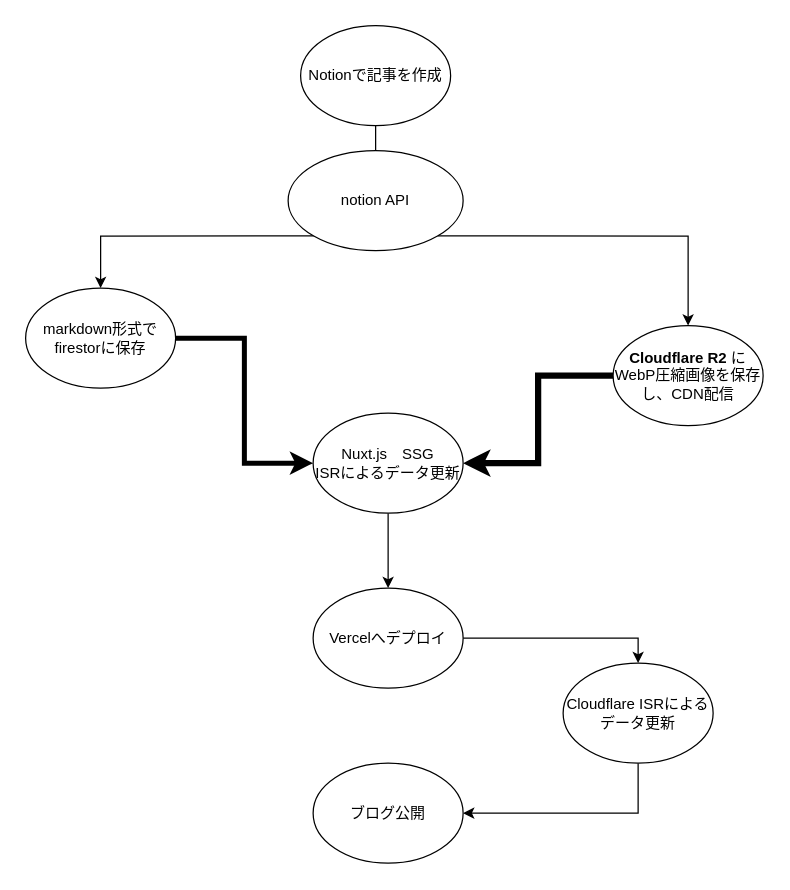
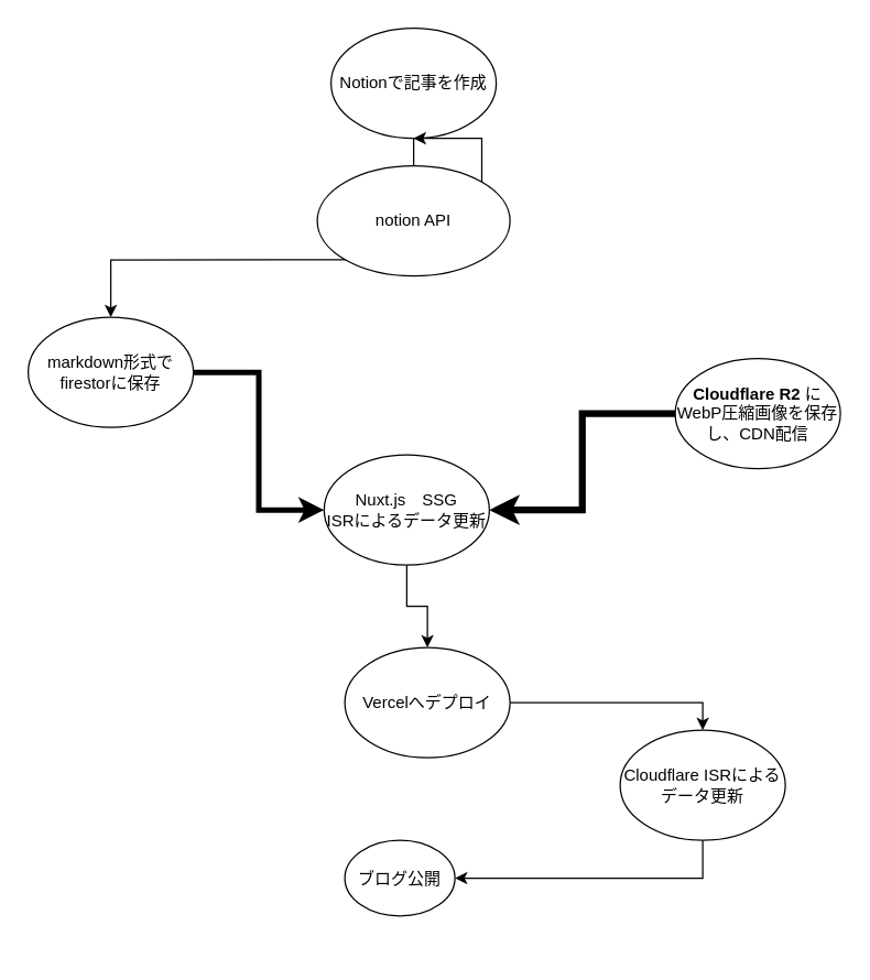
- <mxCell id="5" style="edgeStyle=orthogonalEdgeStyle;rounded=0;orthogonalLoop=1;jettySize=auto;html=1;exitX=1;exitY=1;exitDx=0;exitDy=0;" parent="1" source="6" target="11" edge="1"><mxGeometry relative="1" as="geometry"><mxPoint x="550" y="410" as="targetPoint" /></mxGeometry></mxCell>
+ <mxCell id="5" style="edgeStyle=orthogonalEdgeStyle;rounded=0;orthogonalLoop=1;jettySize=auto;html=1;exitX=1;exitY=1;exitDx=0;exitDy=0;" parent="1" source="6" target="3" edge="1"><mxGeometry relative="1" as="geometry"><mxPoint x="550" y="410" as="targetPoint" /></mxGeometry></mxCell>
- <mxCell id="13" value="Nuxt.js　SSG&lt;div&gt;ISRによるデータ更新&lt;br&gt;&lt;/div&gt;" style="ellipse;whiteSpace=wrap;html=1;" parent="1" vertex="1"><mxGeometry x="250" y="330" width="120" height="80" as="geometry" /></mxCell>
+ <mxCell id="13" value="Nuxt.js　SSG&lt;div&gt;ISRによるデータ更新&lt;br&gt;&lt;/div&gt;" style="ellipse;whiteSpace=wrap;html=1;" parent="1" vertex="1"><mxGeometry x="235" y="330" width="120" height="80" as="geometry" /></mxCell>
- <mxCell id="18" value="ブログ公開" style="ellipse;whiteSpace=wrap;html=1;" parent="1" vertex="1"><mxGeometry x="250" y="610" width="120" height="80" as="geometry" /></mxCell>
+ <mxCell id="18" value="ブログ公開" style="ellipse;whiteSpace=wrap;html=1;" parent="1" vertex="1"><mxGeometry x="250" y="610" width="80" height="55" as="geometry" /></mxCell>
